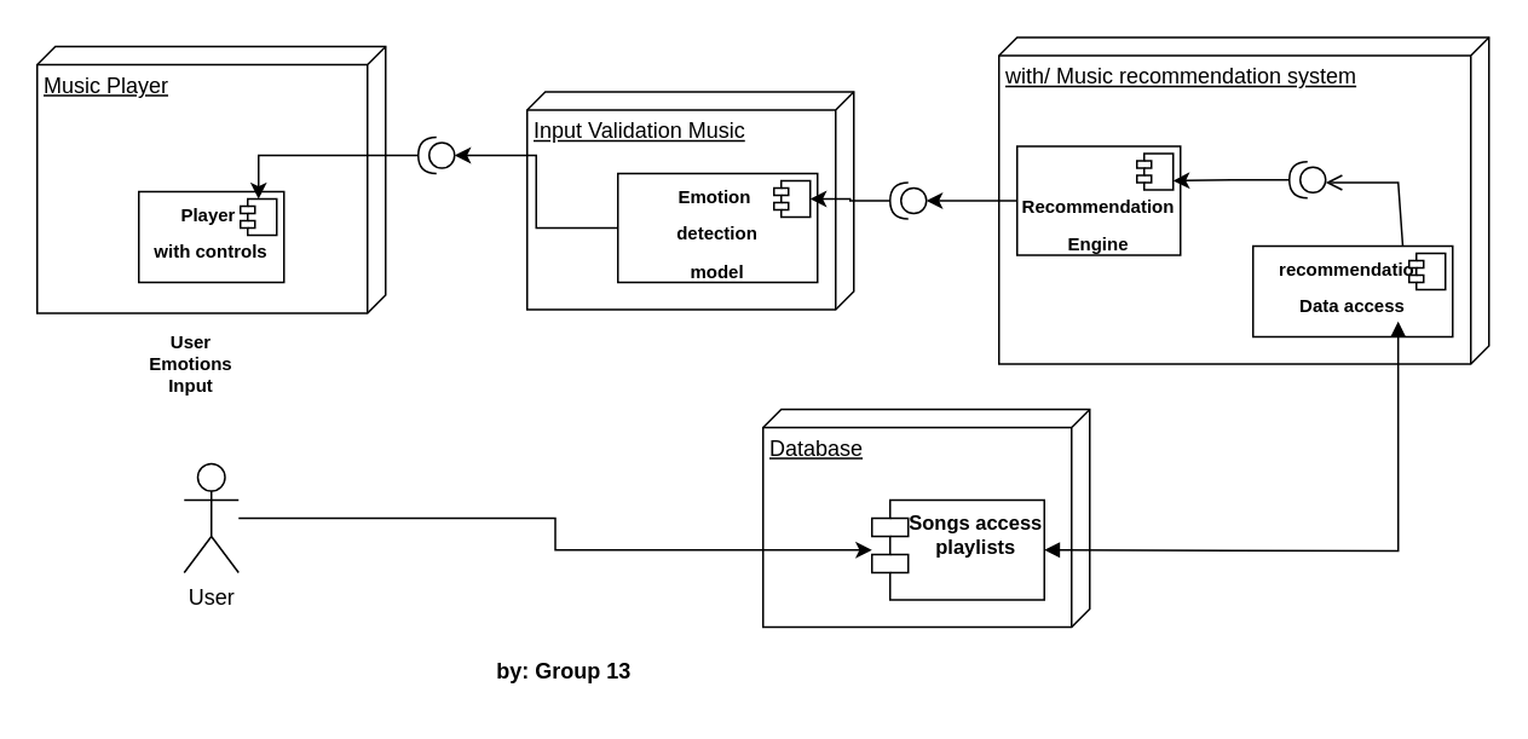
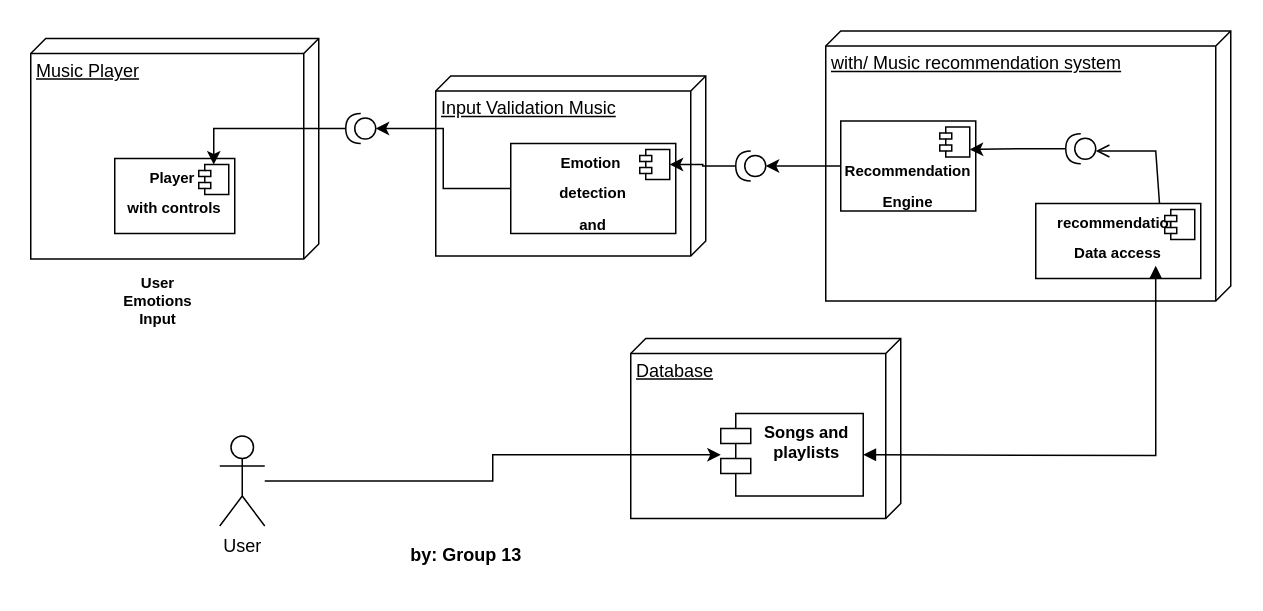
- <mxCell id="14" value="&lt;p style=&quot;margin:0px;margin-top:6px;text-align:center;&quot;&gt;&lt;font style=&quot;font-size: 10px;&quot;&gt;&lt;b style=&quot;&quot;&gt;Emotion&amp;nbsp;&lt;/b&gt;&lt;/font&gt;&lt;/p&gt;&lt;p style=&quot;margin:0px;margin-top:6px;text-align:center;&quot;&gt;&lt;font style=&quot;font-size: 10px;&quot;&gt;&lt;b&gt;detection&lt;/b&gt;&lt;/font&gt;&lt;/p&gt;&lt;p style=&quot;margin:0px;margin-top:6px;text-align:center;&quot;&gt;&lt;font style=&quot;font-size: 10px;&quot;&gt;&lt;b&gt;model&lt;/b&gt;&lt;/font&gt;&lt;/p&gt;" style="align=left;overflow=fill;html=1;dropTarget=0;" parent="1" vertex="1"><mxGeometry x="340" y="95" width="110" height="60" as="geometry" /></mxCell>
+ <mxCell id="14" value="&lt;p style=&quot;margin:0px;margin-top:6px;text-align:center;&quot;&gt;&lt;font style=&quot;font-size: 10px;&quot;&gt;&lt;b style=&quot;&quot;&gt;Emotion&amp;nbsp;&lt;/b&gt;&lt;/font&gt;&lt;/p&gt;&lt;p style=&quot;margin:0px;margin-top:6px;text-align:center;&quot;&gt;&lt;font style=&quot;font-size: 10px;&quot;&gt;&lt;b&gt;detection&lt;/b&gt;&lt;/font&gt;&lt;/p&gt;&lt;p style=&quot;margin:0px;margin-top:6px;text-align:center;&quot;&gt;&lt;font style=&quot;font-size: 10px;&quot;&gt;&lt;b&gt;and&lt;/b&gt;&lt;/font&gt;&lt;/p&gt;" style="align=left;overflow=fill;html=1;dropTarget=0;" parent="1" vertex="1"><mxGeometry x="340" y="95" width="110" height="60" as="geometry" /></mxCell>
- <mxCell id="23" value="User" style="shape=umlActor;verticalLabelPosition=bottom;verticalAlign=top;html=1;strokeWidth=1;" parent="1" vertex="1"><mxGeometry x="101" y="255" width="30" height="60" as="geometry" /></mxCell>
+ <mxCell id="23" value="User" style="shape=umlActor;verticalLabelPosition=bottom;verticalAlign=top;html=1;strokeWidth=1;" parent="1" vertex="1"><mxGeometry x="146" y="290" width="30" height="60" as="geometry" /></mxCell>
- <mxCell id="18" value="Songs access &#10;playlists" style="shape=module;align=left;spacingLeft=20;align=center;verticalAlign=top;strokeWidth=1;fontSize=11;fontStyle=1" parent="1" vertex="1"><mxGeometry x="480" y="275" width="95" height="55" as="geometry" /></mxCell>
+ <mxCell id="18" value="Songs and &#10;playlists" style="shape=module;align=left;spacingLeft=20;align=center;verticalAlign=top;strokeWidth=1;fontSize=11;fontStyle=1" parent="1" vertex="1"><mxGeometry x="480" y="275" width="95" height="55" as="geometry" /></mxCell>
